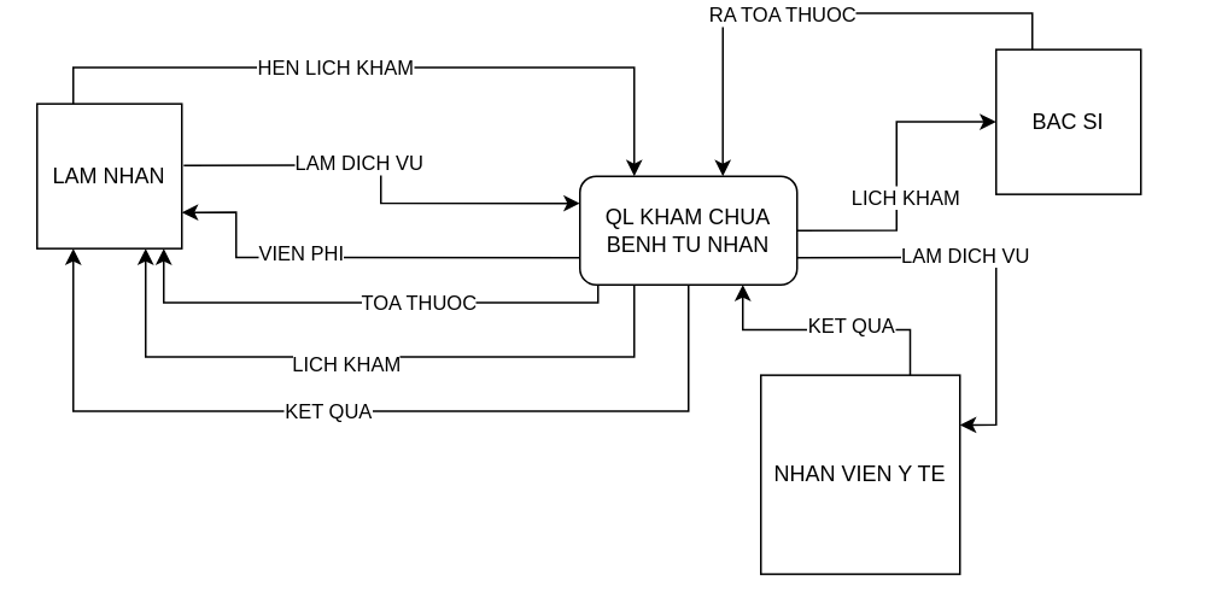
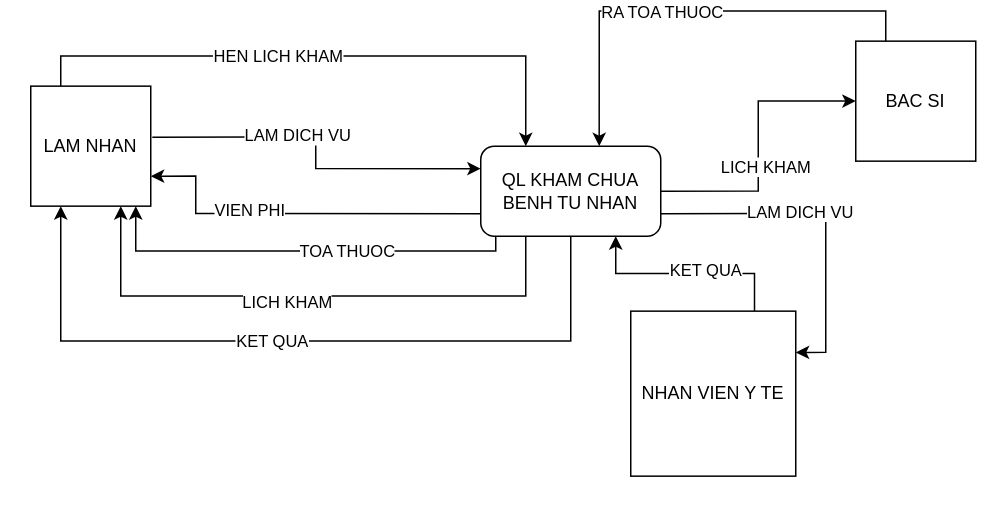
- <mxCell id="4" value="BAC SI" style="whiteSpace=wrap;html=1;aspect=fixed;" vertex="1" parent="1"><mxGeometry x="550" y="20.94" width="80" height="80" as="geometry" /></mxCell>
+ <mxCell id="4" value="BAC SI" style="whiteSpace=wrap;html=1;aspect=fixed;" vertex="1" parent="1"><mxGeometry x="570" y="20.94" width="80" height="80" as="geometry" /></mxCell>
